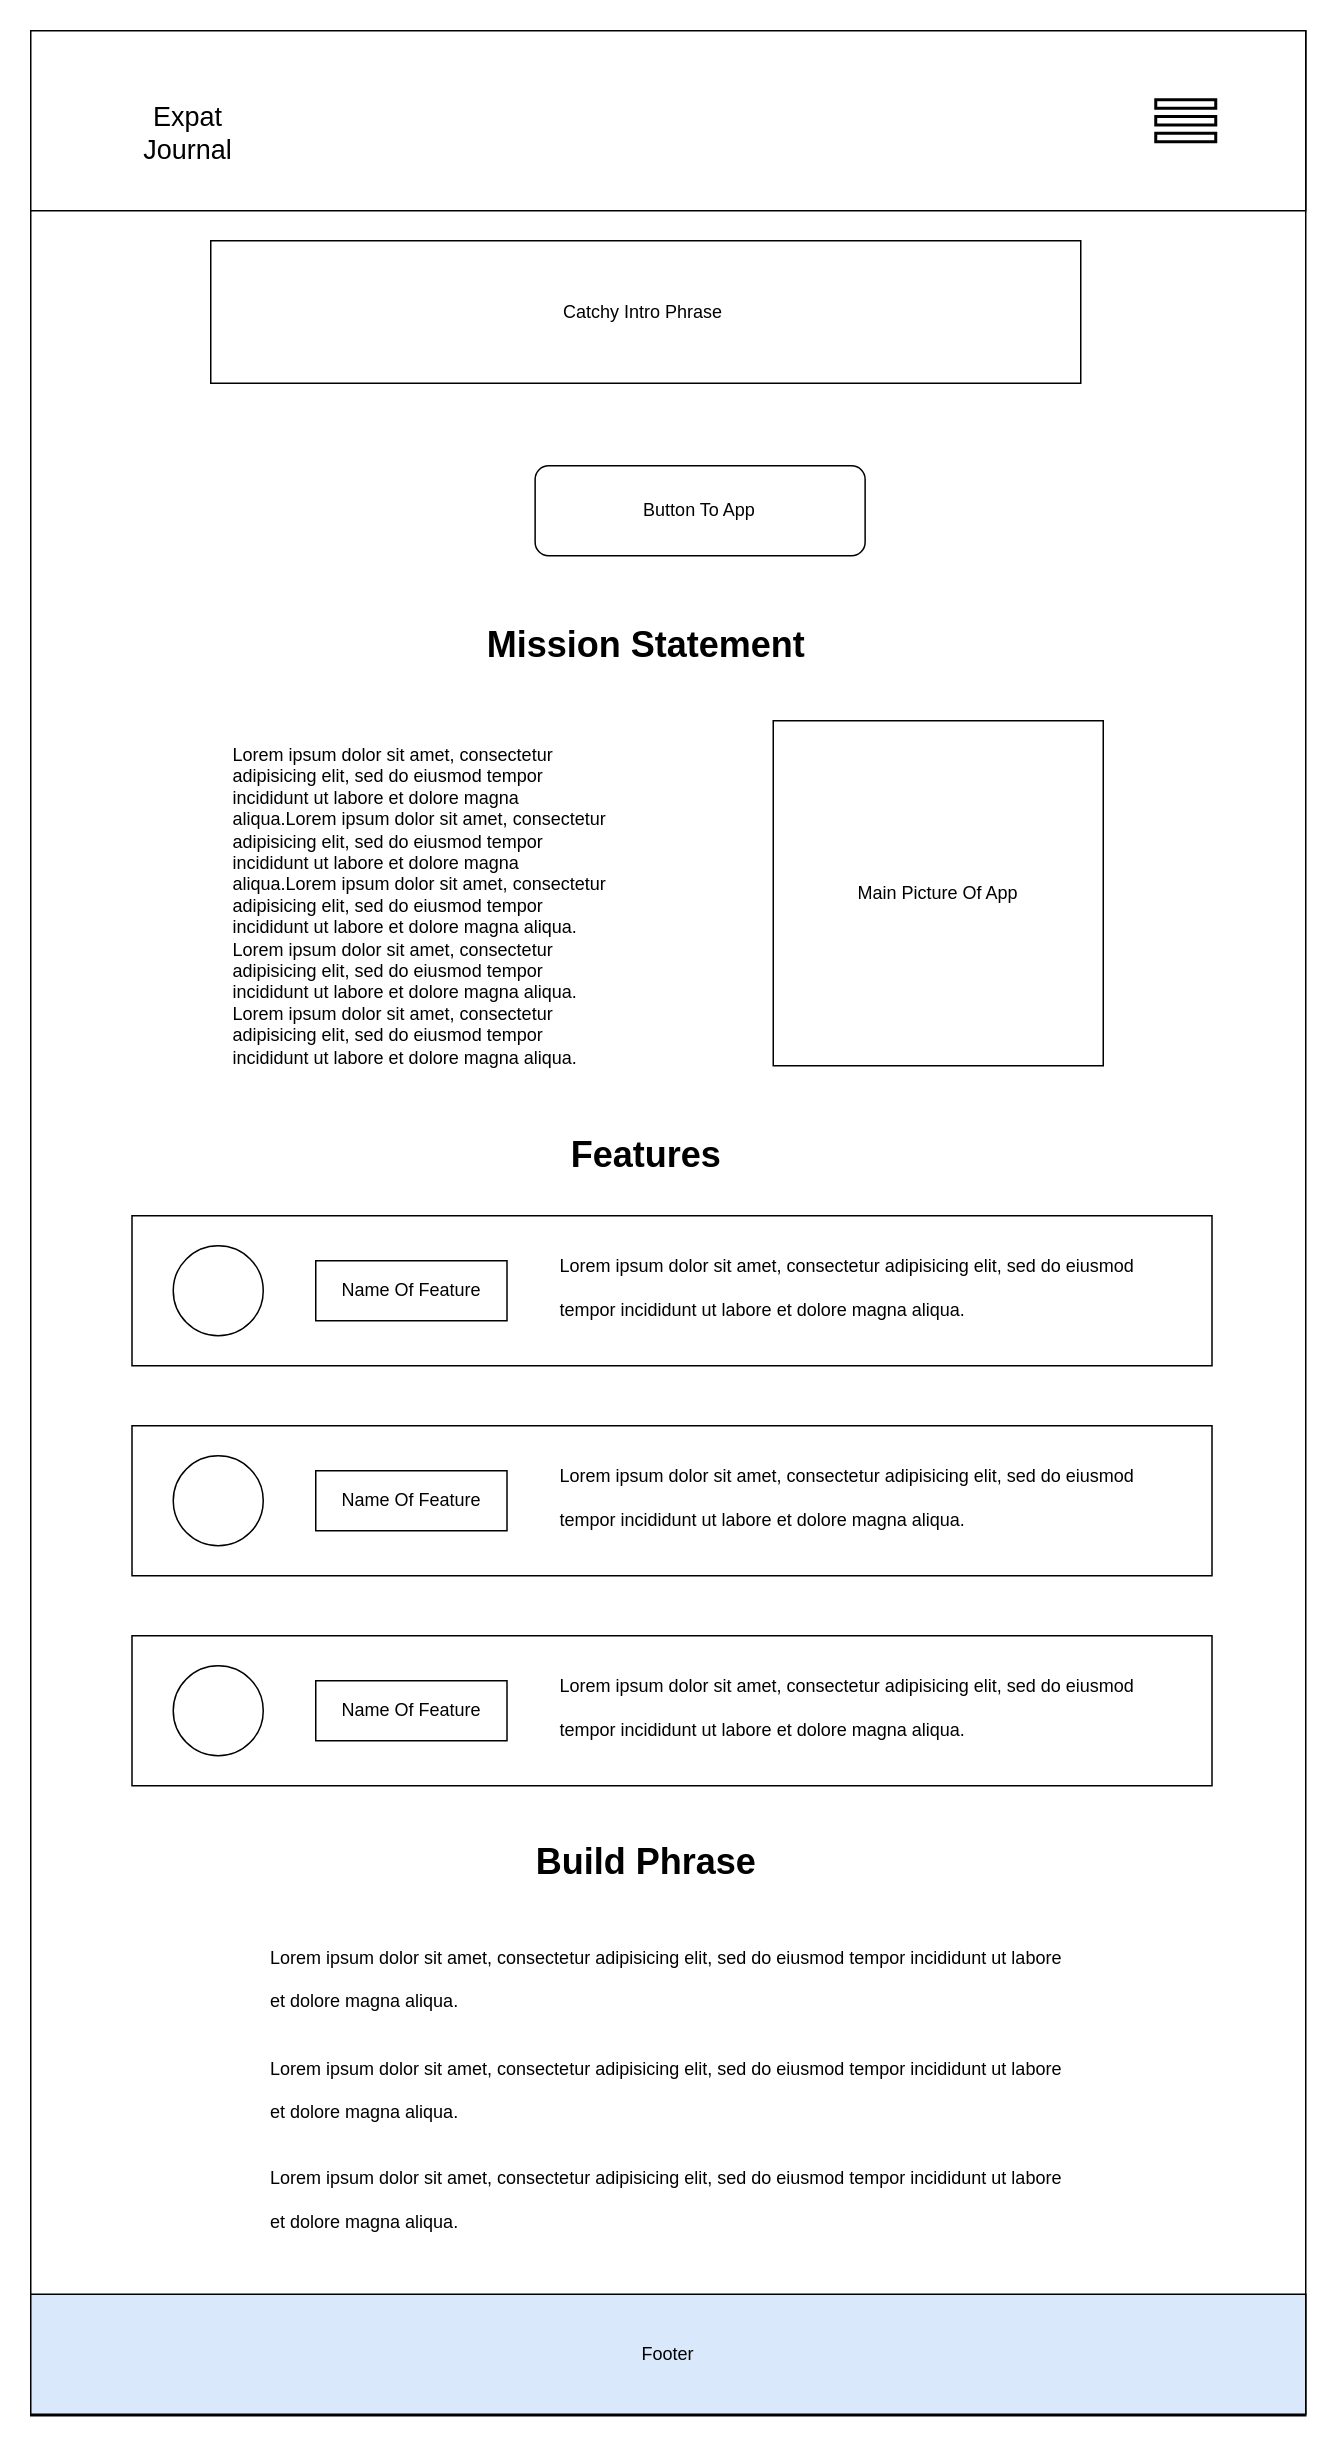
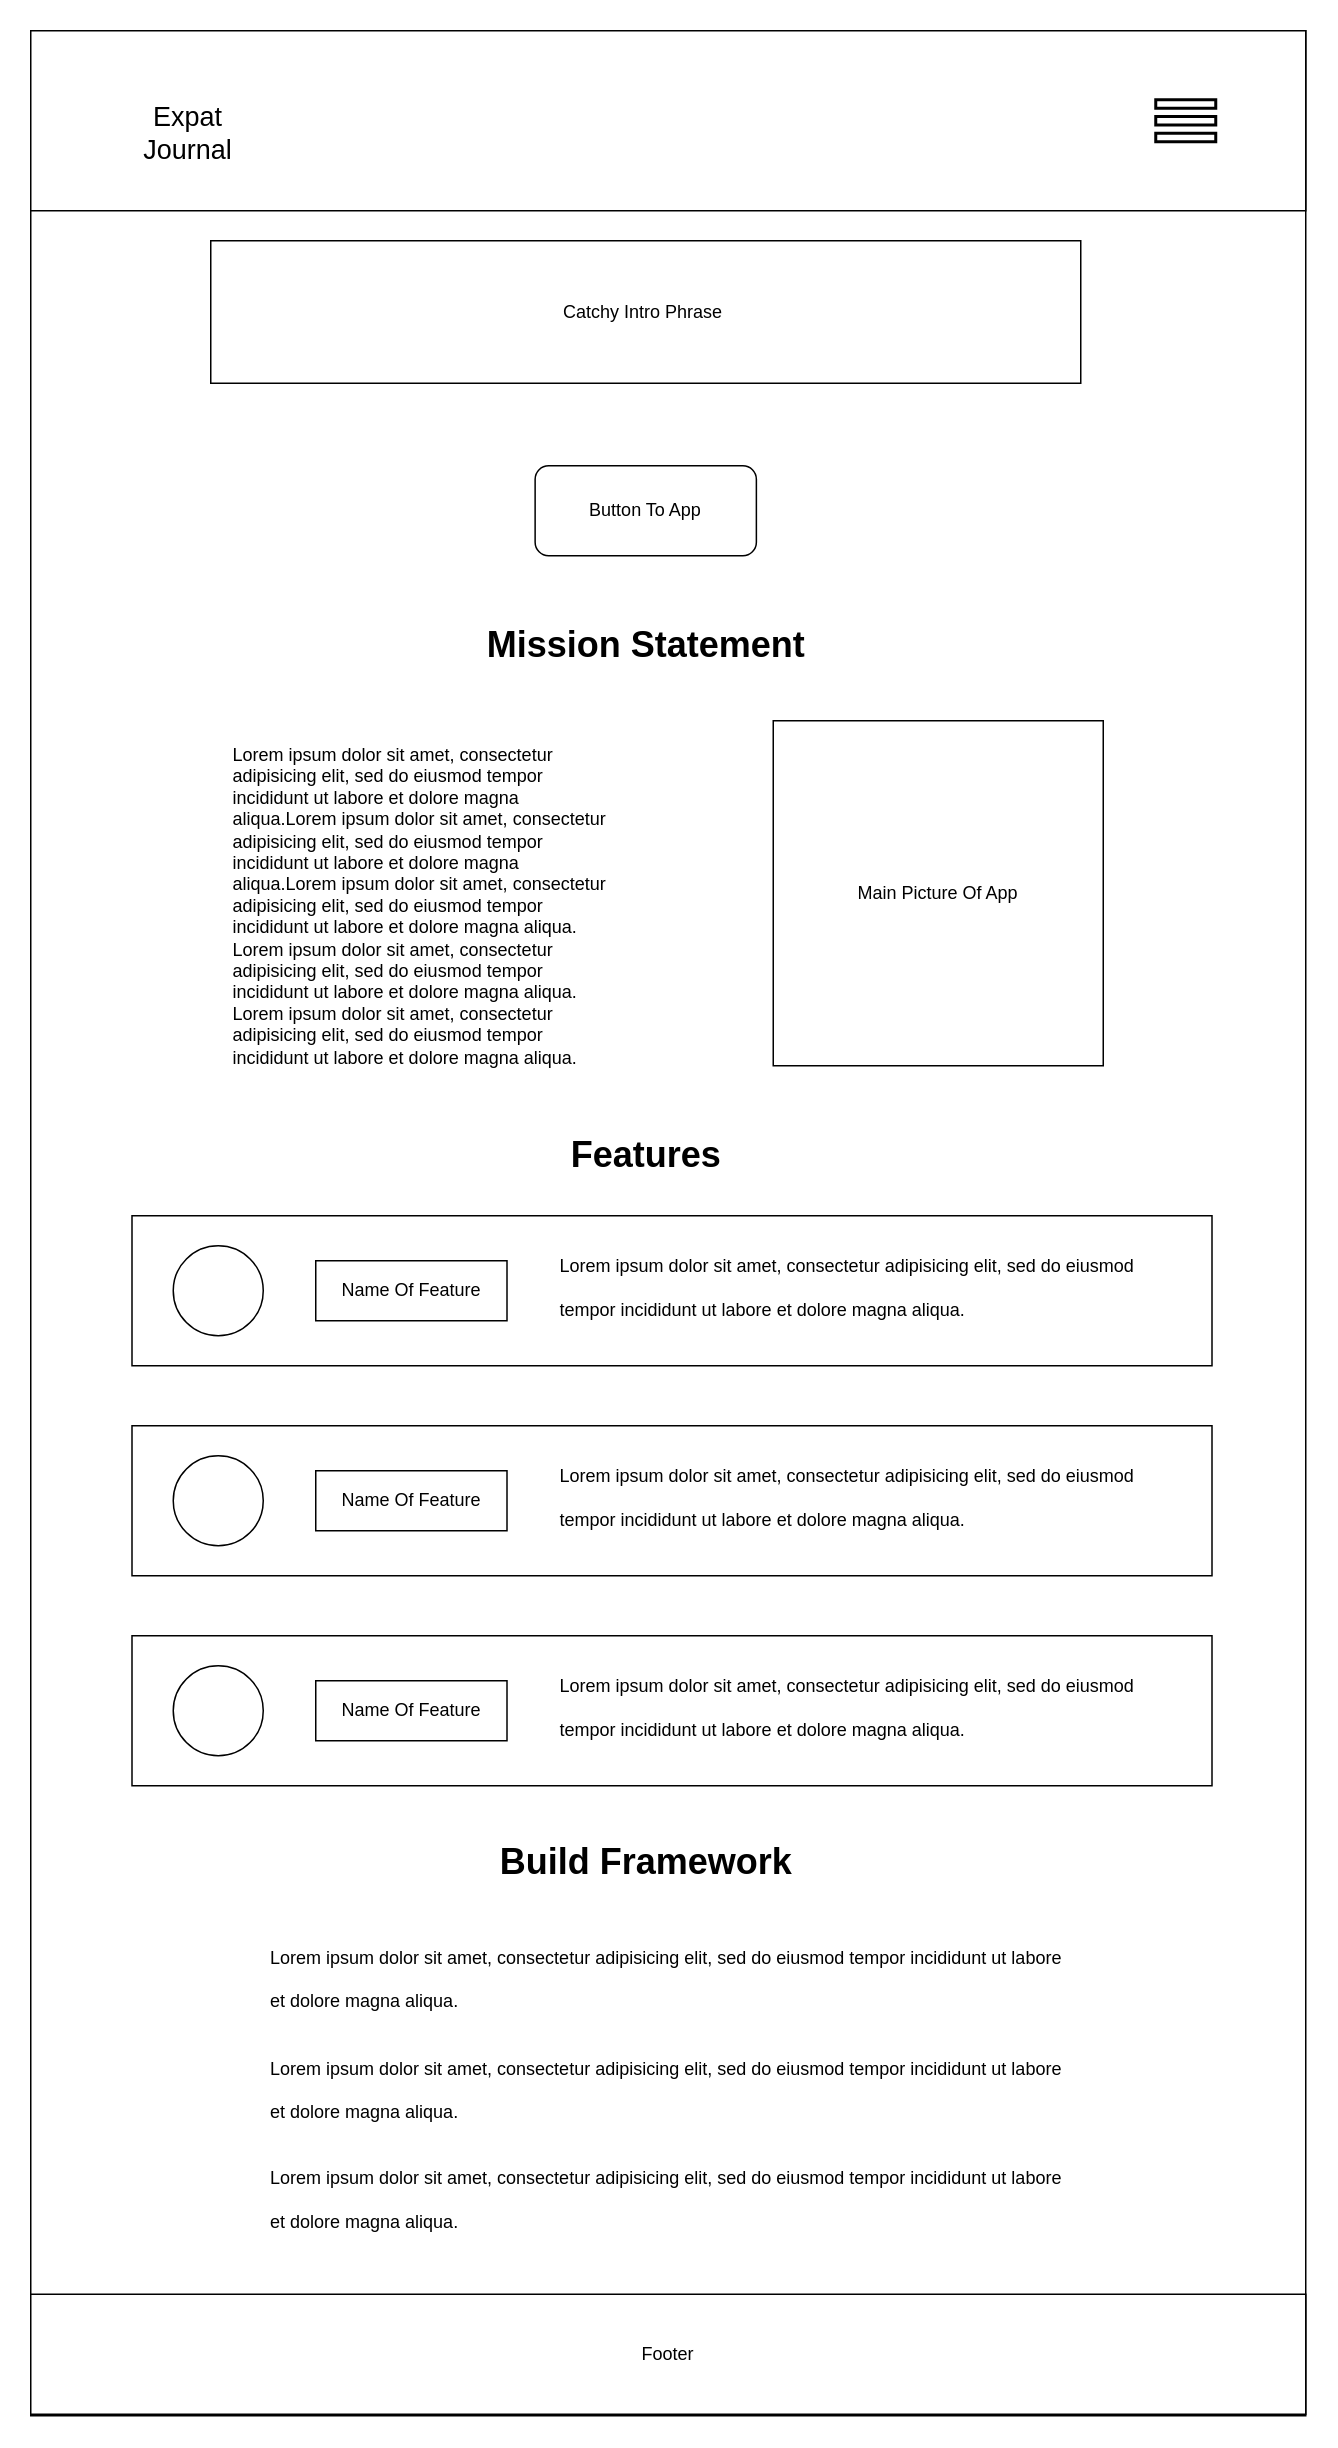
- <mxCell id="7" value="Button To App" style="rounded=1;whiteSpace=wrap;html=1;" parent="1" vertex="1"><mxGeometry x="356.25" y="310" width="220" height="60" as="geometry" /></mxCell>
+ <mxCell id="7" value="Button To App" style="rounded=1;whiteSpace=wrap;html=1;" parent="1" vertex="1"><mxGeometry x="356.25" y="310" width="147.5" height="60" as="geometry" /></mxCell>
- <mxCell id="12" value="&lt;h1&gt;Build Phrase&lt;/h1&gt;" style="text;html=1;strokeColor=none;fillColor=none;spacing=5;spacingTop=-20;whiteSpace=wrap;overflow=hidden;rounded=0;align=center;" parent="1" vertex="1"><mxGeometry x="312.5" y="1221" width="235" height="60" as="geometry" /></mxCell>
+ <mxCell id="12" value="&lt;h1&gt;Build Framework&lt;/h1&gt;" style="text;html=1;strokeColor=none;fillColor=none;spacing=5;spacingTop=-20;whiteSpace=wrap;overflow=hidden;rounded=0;align=center;" parent="1" vertex="1"><mxGeometry x="312.5" y="1221" width="235" height="60" as="geometry" /></mxCell>
- <mxCell id="14" value="Footer" style="rounded=0;whiteSpace=wrap;html=1;fillColor=#dae8fc;" parent="1" vertex="1"><mxGeometry y="1529" width="850" height="80" as="geometry" x="20" /></mxCell>
+ <mxCell id="14" value="Footer" style="rounded=0;whiteSpace=wrap;html=1;" parent="1" vertex="1"><mxGeometry y="1529" width="850" height="80" as="geometry" x="20" /></mxCell>
